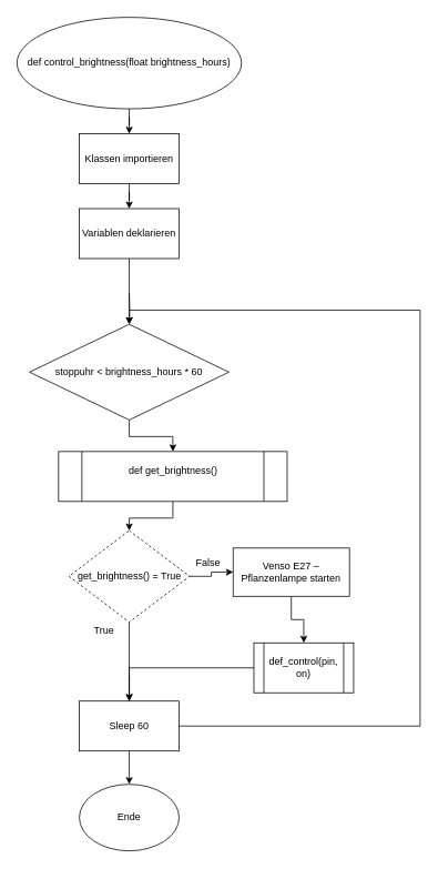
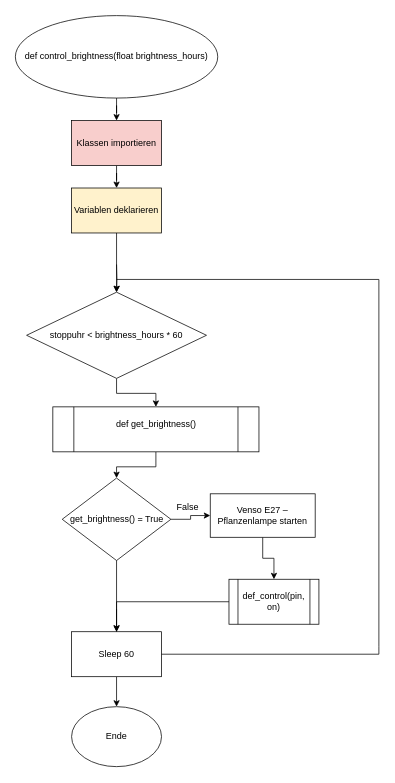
- <mxCell id="6" value="Klassen importieren" style="rounded=0;whiteSpace=wrap;html=1;" vertex="1" parent="1"><mxGeometry x="95" y="160" width="120" height="60" as="geometry" /></mxCell>
+ <mxCell id="6" value="Klassen importieren" style="rounded=0;whiteSpace=wrap;html=1;fillColor=#f8cecc;" vertex="1" parent="1"><mxGeometry x="95" y="160" width="120" height="60" as="geometry" /></mxCell>
- <mxCell id="7" value="Variablen deklarieren" style="rounded=0;whiteSpace=wrap;html=1;" vertex="1" parent="1"><mxGeometry x="95" y="250" width="120" height="60" as="geometry" /></mxCell>
+ <mxCell id="7" value="Variablen deklarieren" style="rounded=0;whiteSpace=wrap;html=1;fillColor=#fff2cc;" vertex="1" parent="1"><mxGeometry x="95" y="250" width="120" height="60" as="geometry" /></mxCell>
- <mxCell id="22" value="get_brightness() = True" style="rhombus;whiteSpace=wrap;html=1;dashed=1;" vertex="1" parent="1"><mxGeometry x="82.5" y="637" width="145" height="110" as="geometry" /></mxCell>
+ <mxCell id="22" value="get_brightness() = True" style="rhombus;whiteSpace=wrap;html=1;" vertex="1" parent="1"><mxGeometry x="82.5" y="637" width="145" height="110" as="geometry" /></mxCell>
- <mxCell id="29" value="True" style="text;html=1;strokeColor=none;fillColor=none;align=center;verticalAlign=middle;whiteSpace=wrap;rounded=0;" vertex="1" parent="1"><mxGeometry x="105" y="747" width="40" height="20" as="geometry" /></mxCell>
